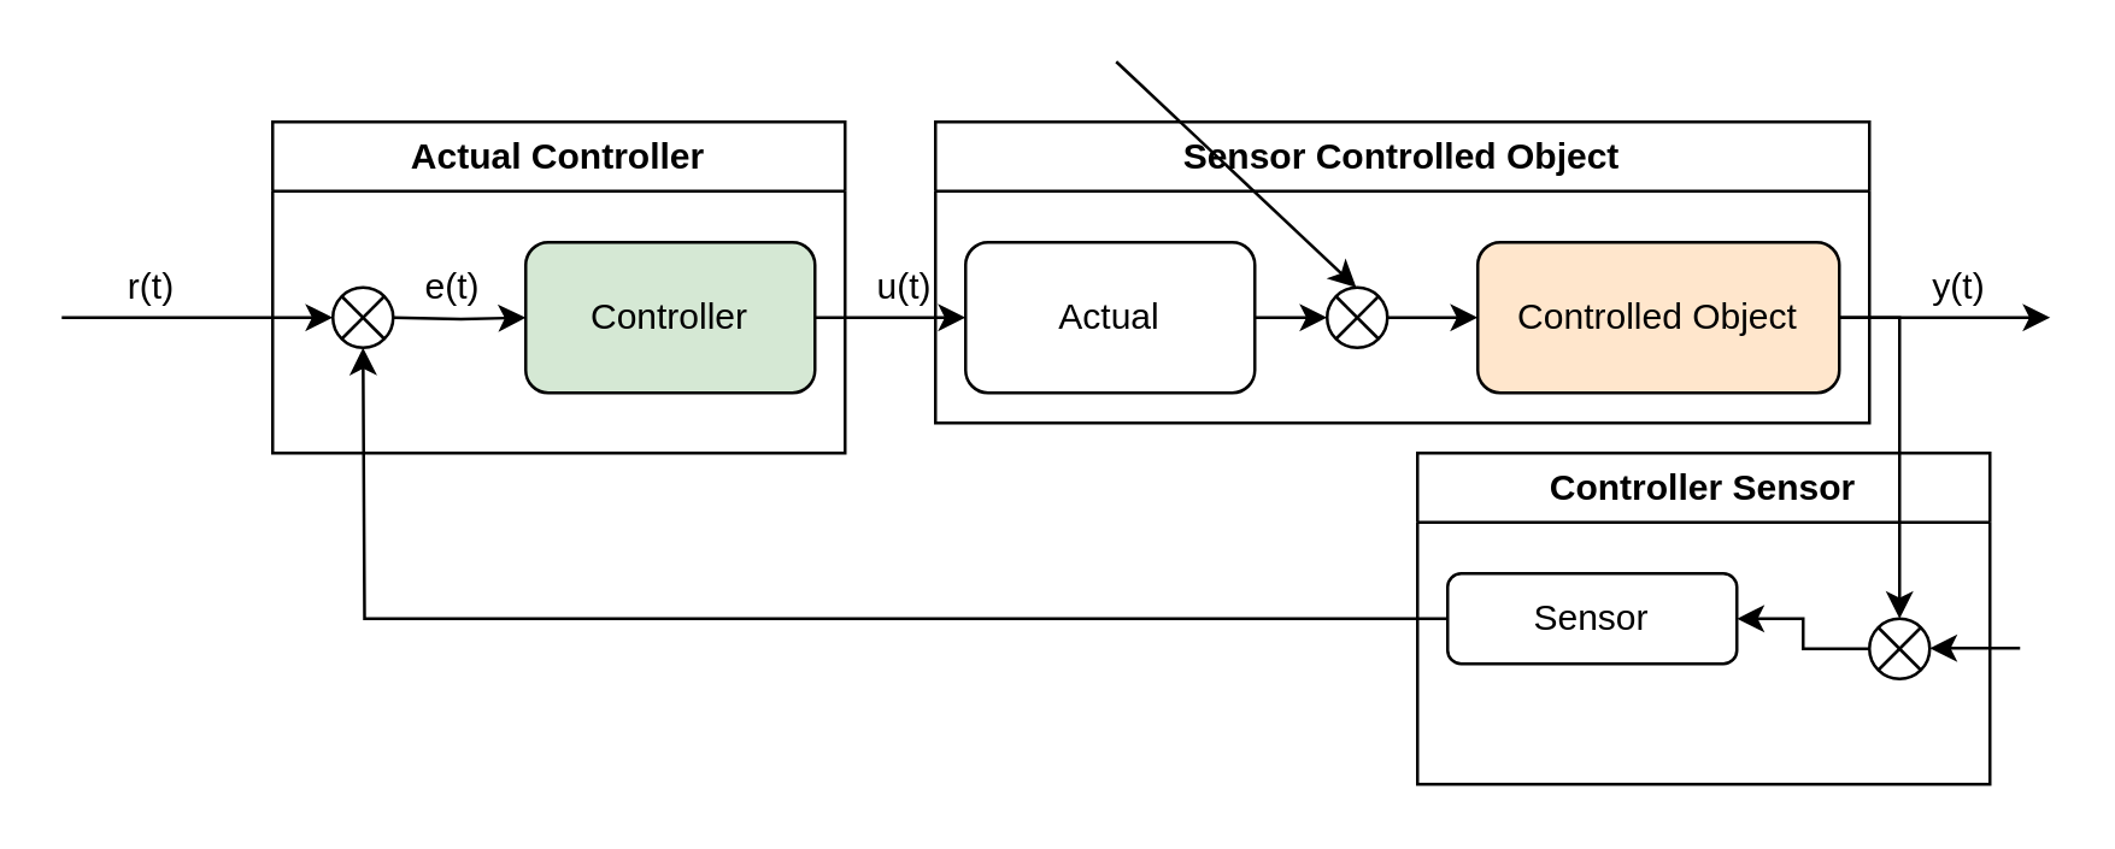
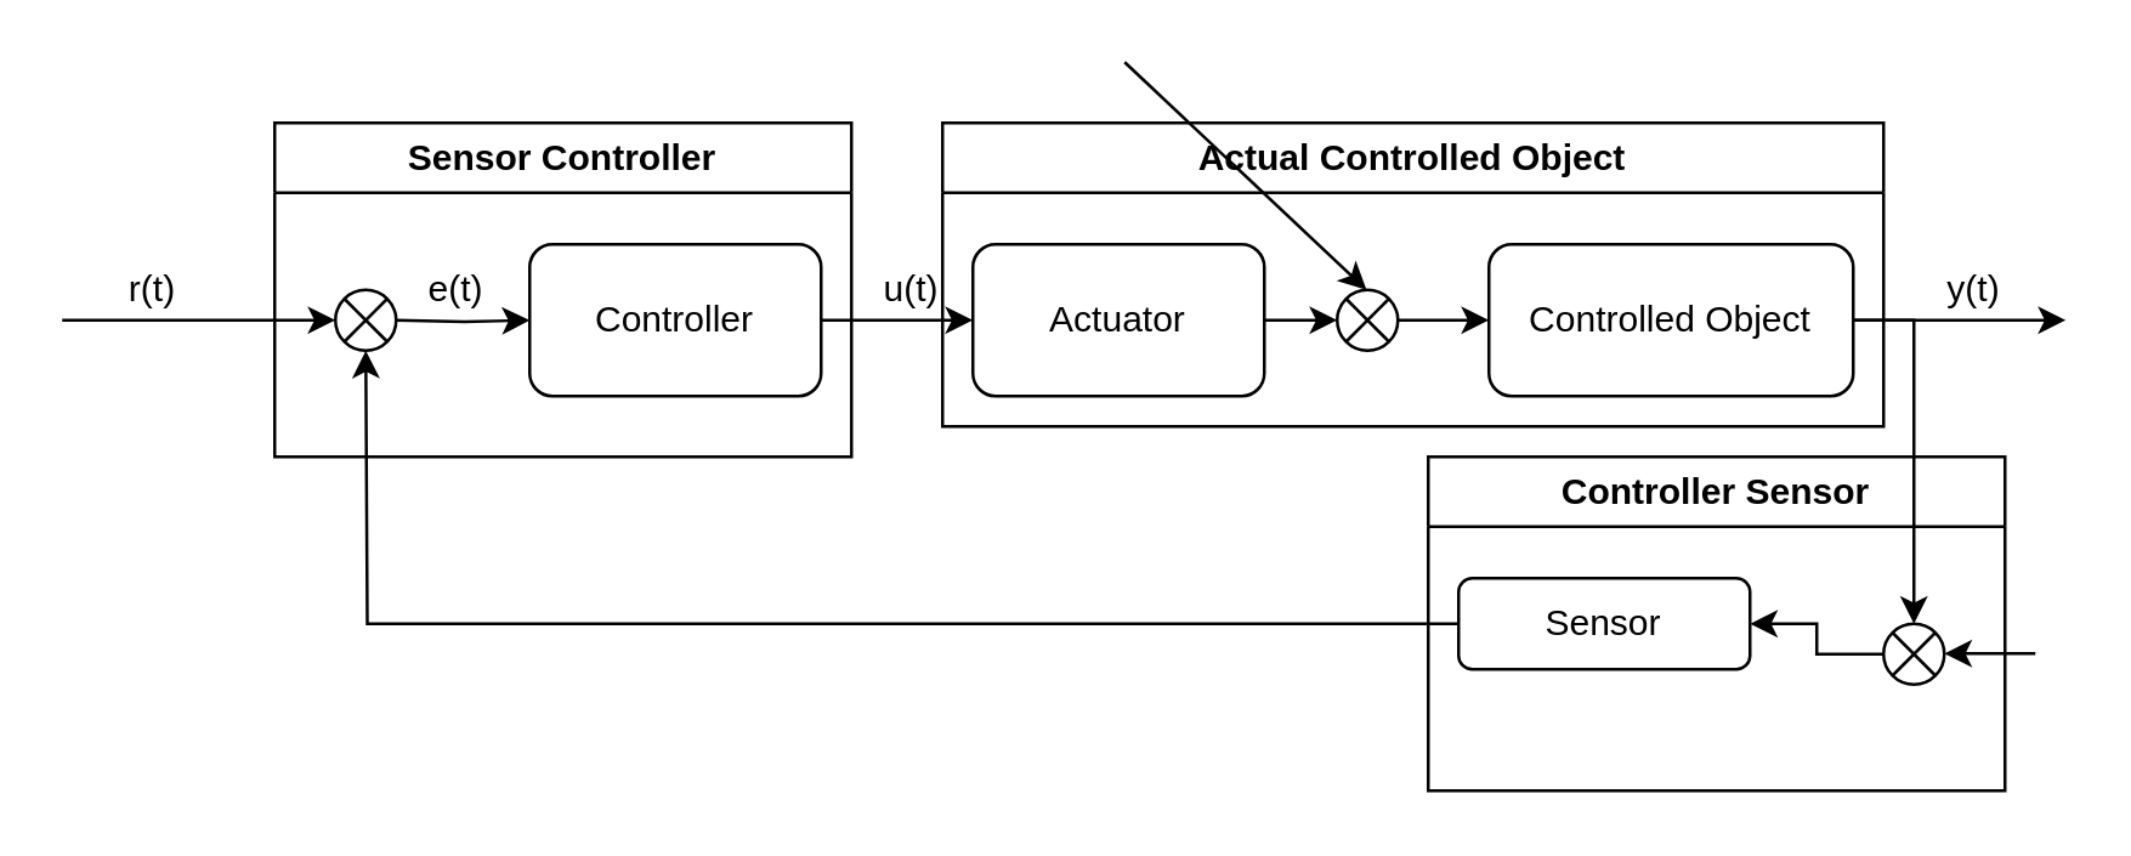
- <mxCell id="25" value="Actual Controller" style="swimlane;whiteSpace=wrap;html=1;" vertex="1" parent="1"><mxGeometry x="90" y="40" width="190" height="110" as="geometry" /></mxCell>
+ <mxCell id="25" value="Sensor Controller" style="swimlane;whiteSpace=wrap;html=1;" vertex="1" parent="1"><mxGeometry x="90" y="40" width="190" height="110" as="geometry" /></mxCell>
- <mxCell id="16" value="Sensor Controlled Object" style="swimlane;whiteSpace=wrap;html=1;startSize=23;" vertex="1" parent="1"><mxGeometry x="310" y="40" width="310" height="100" as="geometry" /></mxCell>
+ <mxCell id="16" value="Actual Controlled Object" style="swimlane;whiteSpace=wrap;html=1;startSize=23;" vertex="1" parent="1"><mxGeometry x="310" y="40" width="310" height="100" as="geometry" /></mxCell>
- <mxCell id="7" value="Controller" style="rounded=1;whiteSpace=wrap;html=1;fillColor=#d5e8d4;" vertex="1" parent="1"><mxGeometry x="174" y="80" width="96" height="50" as="geometry" /></mxCell>
+ <mxCell id="7" value="Controller" style="rounded=1;whiteSpace=wrap;html=1;" vertex="1" parent="1"><mxGeometry x="174" y="80" width="96" height="50" as="geometry" /></mxCell>
- <mxCell id="3" value="Actual" style="rounded=1;whiteSpace=wrap;html=1;" vertex="1" parent="1"><mxGeometry x="320" y="80" width="96" height="50" as="geometry" /></mxCell>
+ <mxCell id="3" value="Actuator" style="rounded=1;whiteSpace=wrap;html=1;" vertex="1" parent="1"><mxGeometry x="320" y="80" width="96" height="50" as="geometry" /></mxCell>
- <mxCell id="5" value="Controlled Object" style="rounded=1;whiteSpace=wrap;html=1;fillColor=#ffe6cc;" vertex="1" parent="1"><mxGeometry x="490" y="80" width="120" height="50" as="geometry" /></mxCell>
+ <mxCell id="5" value="Controlled Object" style="rounded=1;whiteSpace=wrap;html=1;" vertex="1" parent="1"><mxGeometry x="490" y="80" width="120" height="50" as="geometry" /></mxCell>
